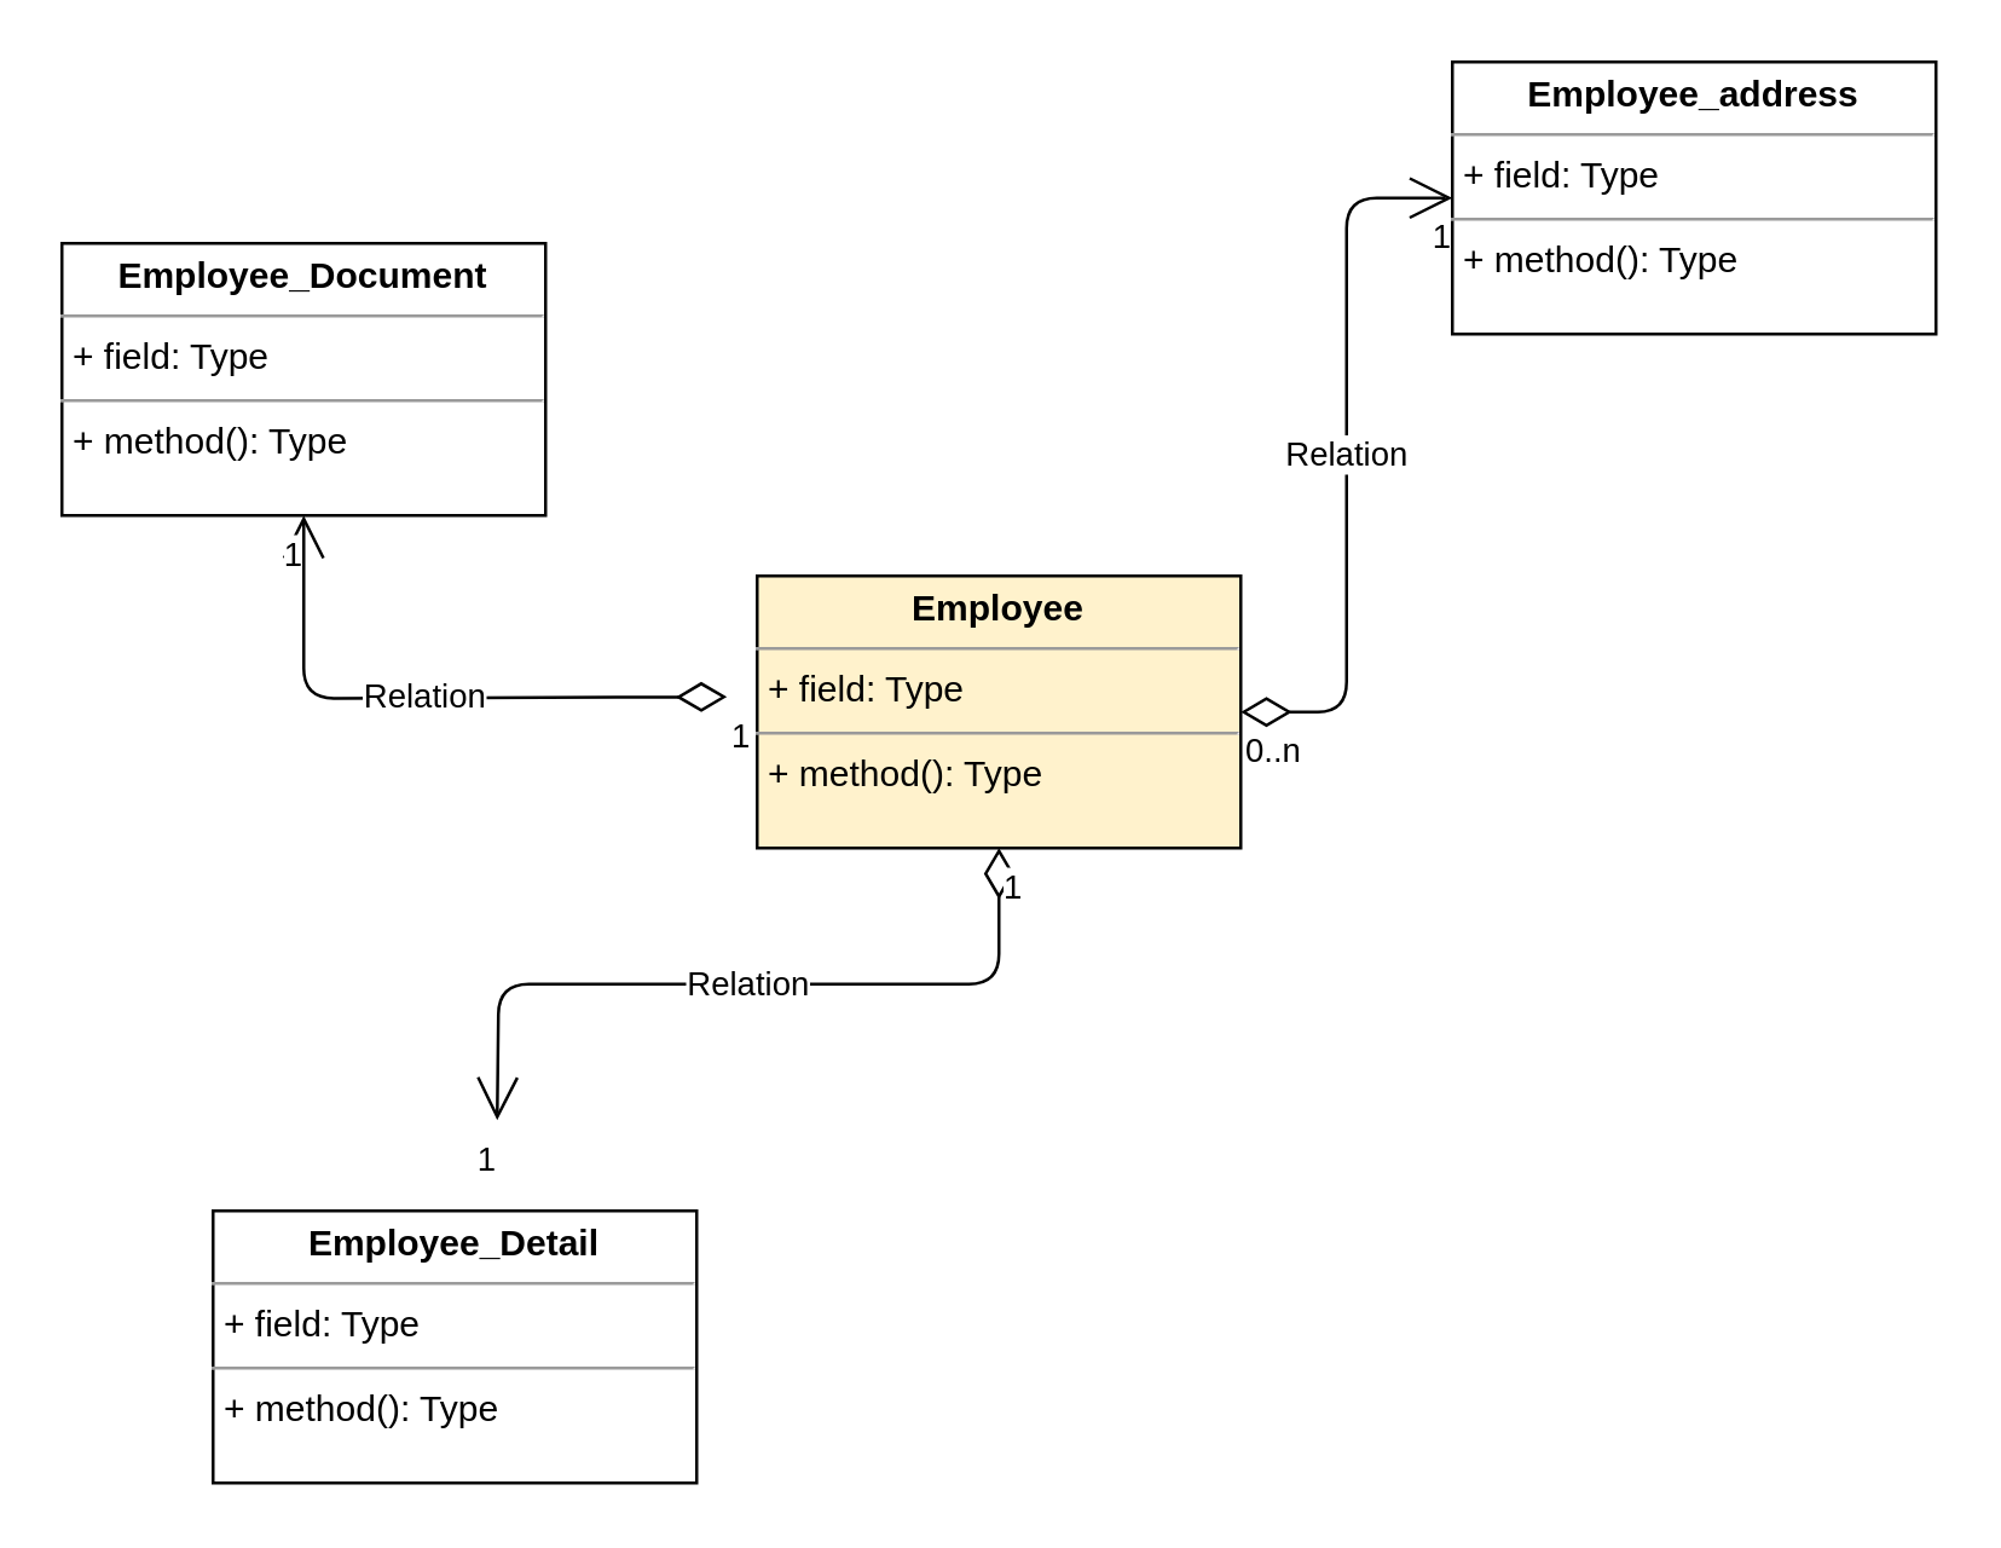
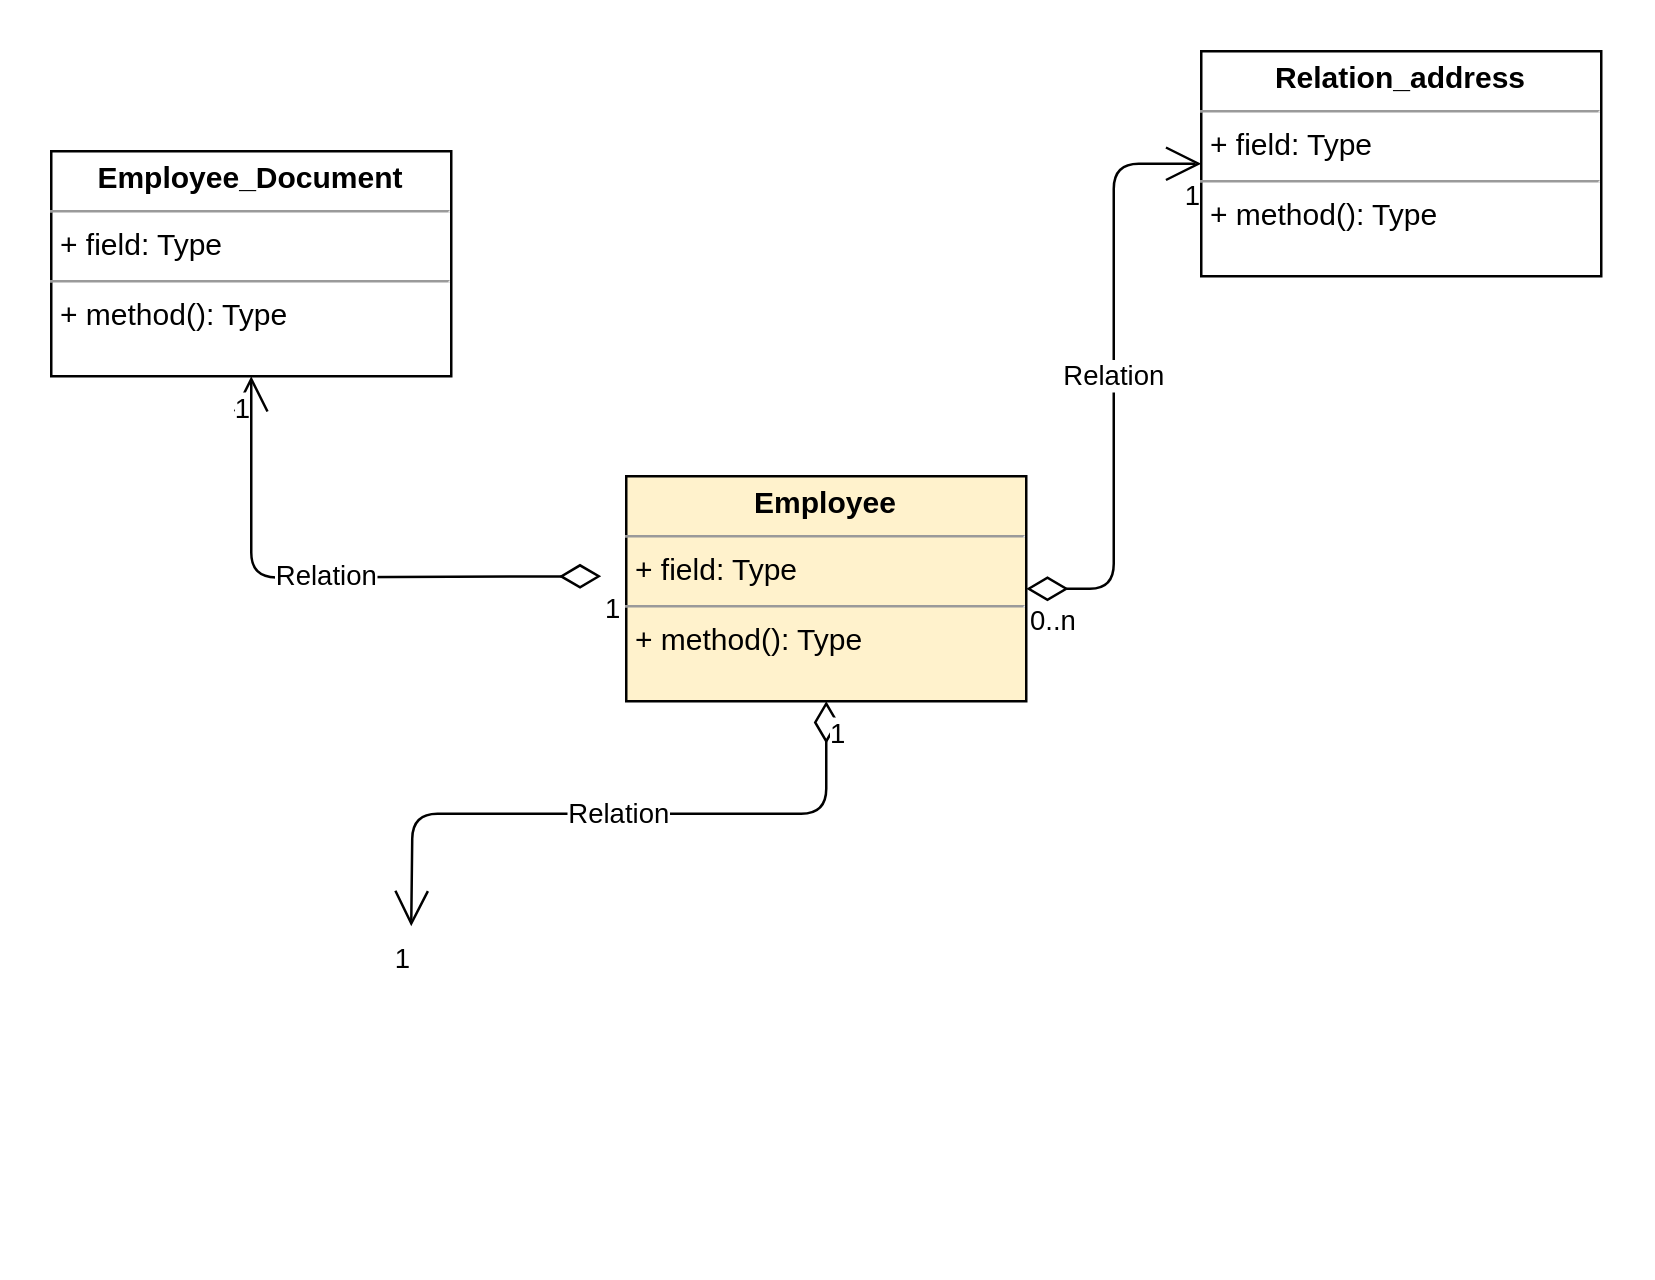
- <mxCell id="3" value="&lt;p style=&quot;margin: 0px ; margin-top: 4px ; text-align: center&quot;&gt;&lt;b&gt;Employee_address&lt;/b&gt;&lt;/p&gt;&lt;hr size=&quot;1&quot;&gt;&lt;p style=&quot;margin: 0px ; margin-left: 4px&quot;&gt;+ field: Type&lt;/p&gt;&lt;hr size=&quot;1&quot;&gt;&lt;p style=&quot;margin: 0px ; margin-left: 4px&quot;&gt;+ method(): Type&lt;/p&gt;" style="verticalAlign=top;align=left;overflow=fill;fontSize=12;fontFamily=Helvetica;html=1;" vertex="1" parent="1"><mxGeometry x="480" y="20" width="160" height="90" as="geometry" /></mxCell>
+ <mxCell id="3" value="&lt;p style=&quot;margin: 0px ; margin-top: 4px ; text-align: center&quot;&gt;&lt;b&gt;Relation_address&lt;/b&gt;&lt;/p&gt;&lt;hr size=&quot;1&quot;&gt;&lt;p style=&quot;margin: 0px ; margin-left: 4px&quot;&gt;+ field: Type&lt;/p&gt;&lt;hr size=&quot;1&quot;&gt;&lt;p style=&quot;margin: 0px ; margin-left: 4px&quot;&gt;+ method(): Type&lt;/p&gt;" style="verticalAlign=top;align=left;overflow=fill;fontSize=12;fontFamily=Helvetica;html=1;" vertex="1" parent="1"><mxGeometry x="480" y="20" width="160" height="90" as="geometry" /></mxCell>
- <mxCell id="5" value="&lt;p style=&quot;margin: 0px ; margin-top: 4px ; text-align: center&quot;&gt;&lt;b&gt;Employee_Document&lt;/b&gt;&lt;/p&gt;&lt;hr size=&quot;1&quot;&gt;&lt;p style=&quot;margin: 0px ; margin-left: 4px&quot;&gt;+ field: Type&lt;/p&gt;&lt;hr size=&quot;1&quot;&gt;&lt;p style=&quot;margin: 0px ; margin-left: 4px&quot;&gt;+ method(): Type&lt;/p&gt;" style="verticalAlign=top;align=left;overflow=fill;fontSize=12;fontFamily=Helvetica;html=1;" vertex="1" parent="1"><mxGeometry x="20" y="80" width="160" height="90" as="geometry" /></mxCell>
+ <mxCell id="5" value="&lt;p style=&quot;margin: 0px ; margin-top: 4px ; text-align: center&quot;&gt;&lt;b&gt;Employee_Document&lt;/b&gt;&lt;/p&gt;&lt;hr size=&quot;1&quot;&gt;&lt;p style=&quot;margin: 0px ; margin-left: 4px&quot;&gt;+ field: Type&lt;/p&gt;&lt;hr size=&quot;1&quot;&gt;&lt;p style=&quot;margin: 0px ; margin-left: 4px&quot;&gt;+ method(): Type&lt;/p&gt;" style="verticalAlign=top;align=left;overflow=fill;fontSize=12;fontFamily=Helvetica;html=1;" vertex="1" parent="1"><mxGeometry x="20" y="60" width="160" height="90" as="geometry" /></mxCell>
- <mxCell id="4" value="&lt;p style=&quot;margin: 0px ; margin-top: 4px ; text-align: center&quot;&gt;&lt;b&gt;Employee_Detail&lt;/b&gt;&lt;/p&gt;&lt;hr size=&quot;1&quot;&gt;&lt;p style=&quot;margin: 0px ; margin-left: 4px&quot;&gt;+ field: Type&lt;/p&gt;&lt;hr size=&quot;1&quot;&gt;&lt;p style=&quot;margin: 0px ; margin-left: 4px&quot;&gt;+ method(): Type&lt;/p&gt;" style="verticalAlign=top;align=left;overflow=fill;fontSize=12;fontFamily=Helvetica;html=1;" vertex="1" parent="1"><mxGeometry x="70" y="400" width="160" height="90" as="geometry" /></mxCell>
